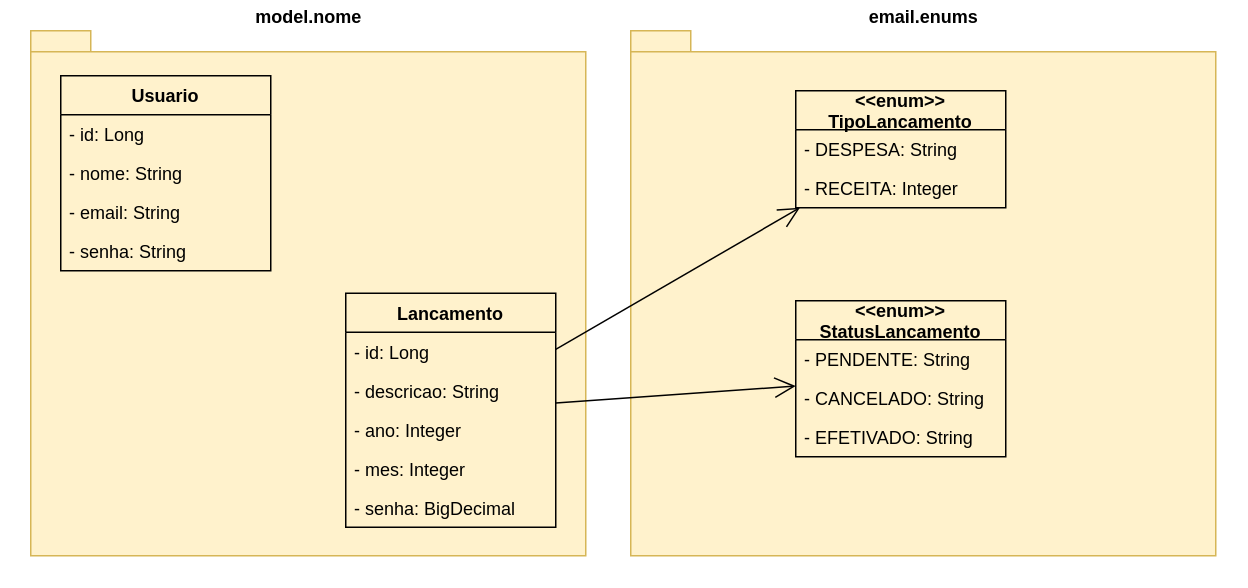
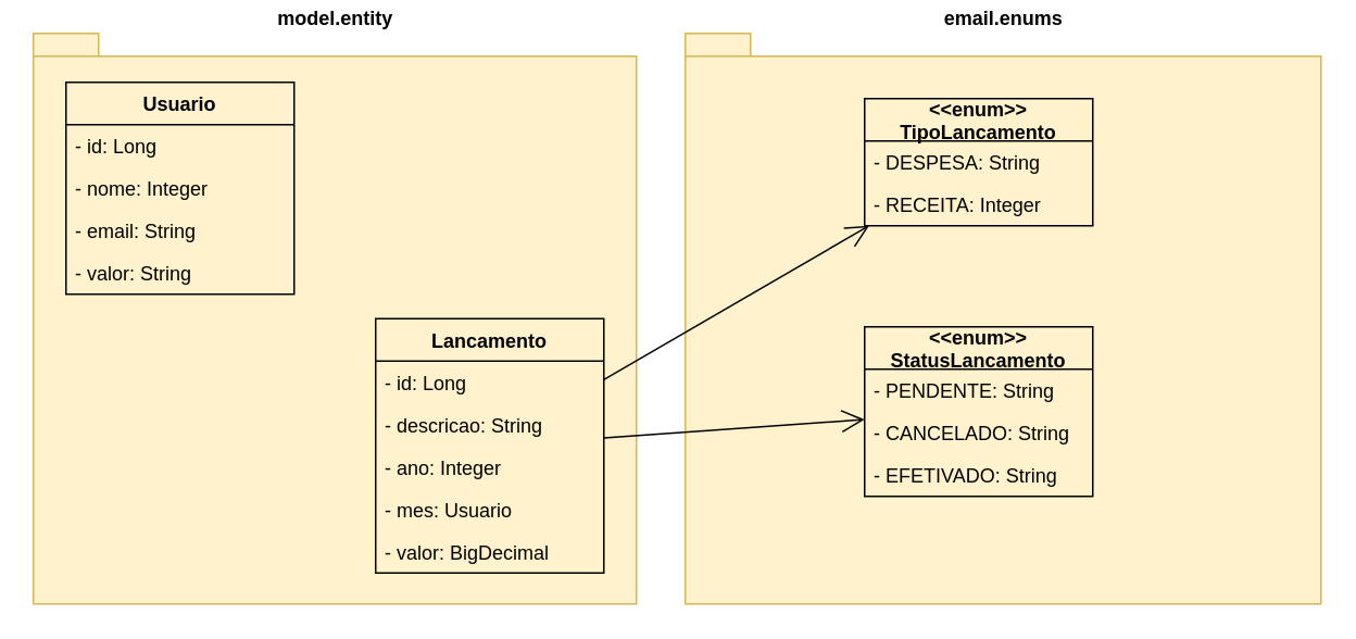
- <mxCell id="2" value="model.nome" style="shape=folder;fontStyle=1;spacingTop=10;tabWidth=40;tabHeight=14;tabPosition=left;html=1;labelPosition=center;verticalLabelPosition=top;align=center;verticalAlign=bottom;fillColor=#fff2cc;strokeColor=#d6b656;" vertex="1" parent="1"><mxGeometry x="20" y="20" width="370" height="350" as="geometry" /></mxCell>
+ <mxCell id="2" value="model.entity" style="shape=folder;fontStyle=1;spacingTop=10;tabWidth=40;tabHeight=14;tabPosition=left;html=1;labelPosition=center;verticalLabelPosition=top;align=center;verticalAlign=bottom;fillColor=#fff2cc;strokeColor=#d6b656;" vertex="1" parent="1"><mxGeometry x="20" y="20" width="370" height="350" as="geometry" /></mxCell>
- <mxCell id="5" value="- nome: String" style="text;strokeColor=none;fillColor=none;align=left;verticalAlign=top;spacingLeft=4;spacingRight=4;overflow=hidden;rotatable=0;points=[[0,0.5],[1,0.5]];portConstraint=eastwest;" vertex="1" parent="3"><mxGeometry y="52" width="140" height="26" as="geometry" /></mxCell>
+ <mxCell id="5" value="- nome: Integer" style="text;strokeColor=none;fillColor=none;align=left;verticalAlign=top;spacingLeft=4;spacingRight=4;overflow=hidden;rotatable=0;points=[[0,0.5],[1,0.5]];portConstraint=eastwest;" vertex="1" parent="3"><mxGeometry y="52" width="140" height="26" as="geometry" /></mxCell>
- <mxCell id="7" value="- senha: String" style="text;strokeColor=none;fillColor=none;align=left;verticalAlign=top;spacingLeft=4;spacingRight=4;overflow=hidden;rotatable=0;points=[[0,0.5],[1,0.5]];portConstraint=eastwest;" vertex="1" parent="3"><mxGeometry y="104" width="140" height="26" as="geometry" /></mxCell>
+ <mxCell id="7" value="- valor: String" style="text;strokeColor=none;fillColor=none;align=left;verticalAlign=top;spacingLeft=4;spacingRight=4;overflow=hidden;rotatable=0;points=[[0,0.5],[1,0.5]];portConstraint=eastwest;" vertex="1" parent="3"><mxGeometry y="104" width="140" height="26" as="geometry" /></mxCell>
- <mxCell id="12" value="- mes: Integer" style="text;strokeColor=none;fillColor=none;align=left;verticalAlign=top;spacingLeft=4;spacingRight=4;overflow=hidden;rotatable=0;points=[[0,0.5],[1,0.5]];portConstraint=eastwest;" vertex="1" parent="8"><mxGeometry y="104" width="140" height="26" as="geometry" /></mxCell>
+ <mxCell id="12" value="- mes: Usuario" style="text;strokeColor=none;fillColor=none;align=left;verticalAlign=top;spacingLeft=4;spacingRight=4;overflow=hidden;rotatable=0;points=[[0,0.5],[1,0.5]];portConstraint=eastwest;" vertex="1" parent="8"><mxGeometry y="104" width="140" height="26" as="geometry" /></mxCell>
- <mxCell id="13" value="- senha: BigDecimal" style="text;strokeColor=none;fillColor=none;align=left;verticalAlign=top;spacingLeft=4;spacingRight=4;overflow=hidden;rotatable=0;points=[[0,0.5],[1,0.5]];portConstraint=eastwest;" vertex="1" parent="8"><mxGeometry y="130" width="140" height="26" as="geometry" /></mxCell>
+ <mxCell id="13" value="- valor: BigDecimal" style="text;strokeColor=none;fillColor=none;align=left;verticalAlign=top;spacingLeft=4;spacingRight=4;overflow=hidden;rotatable=0;points=[[0,0.5],[1,0.5]];portConstraint=eastwest;" vertex="1" parent="8"><mxGeometry y="130" width="140" height="26" as="geometry" /></mxCell>
